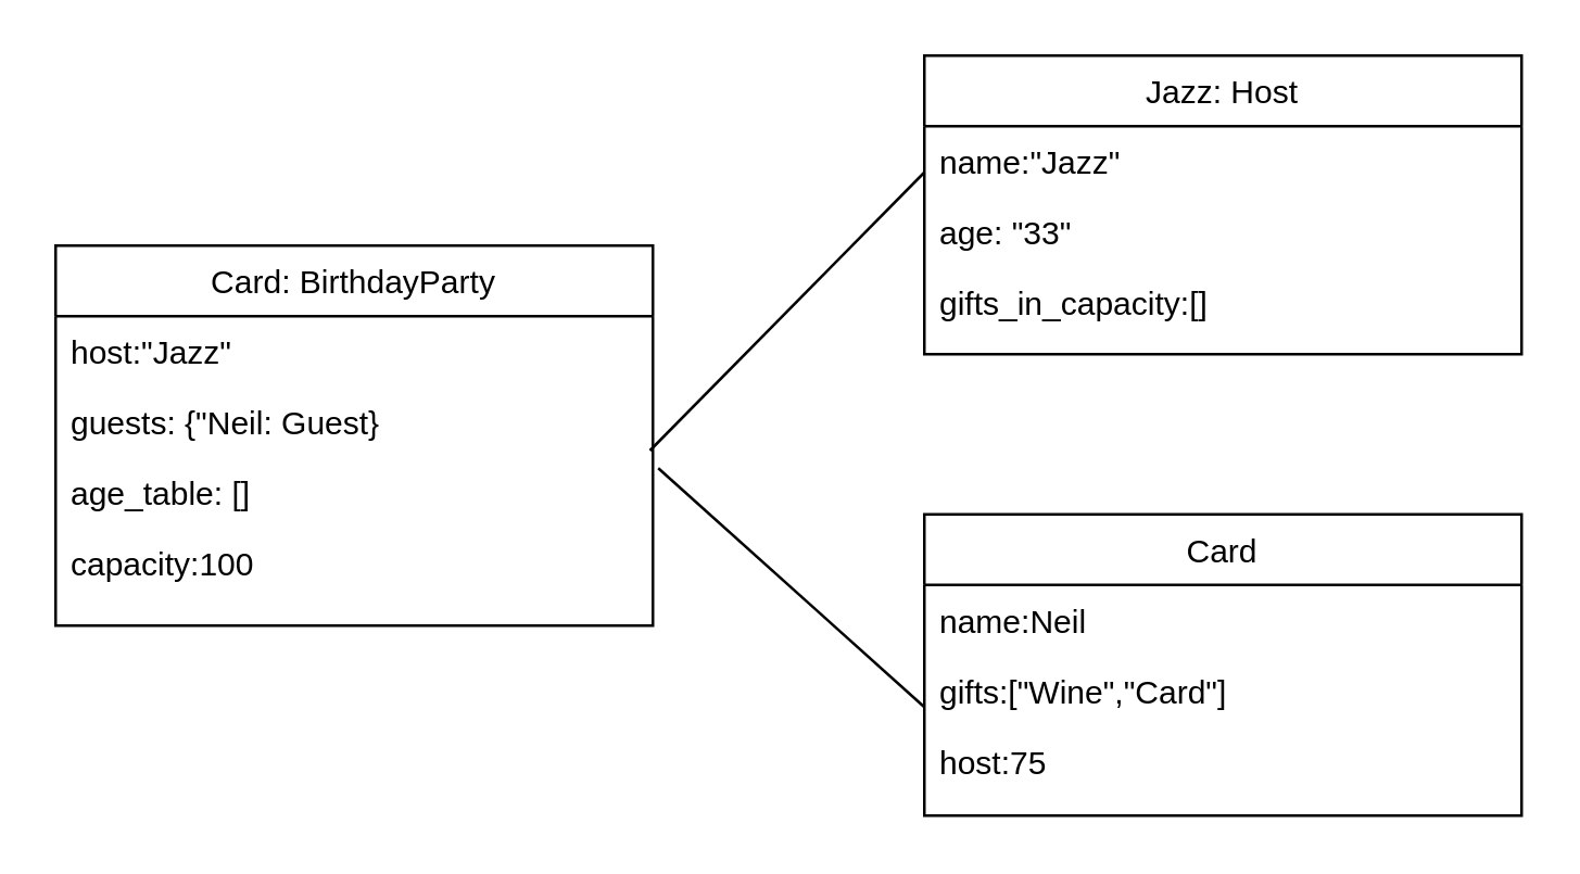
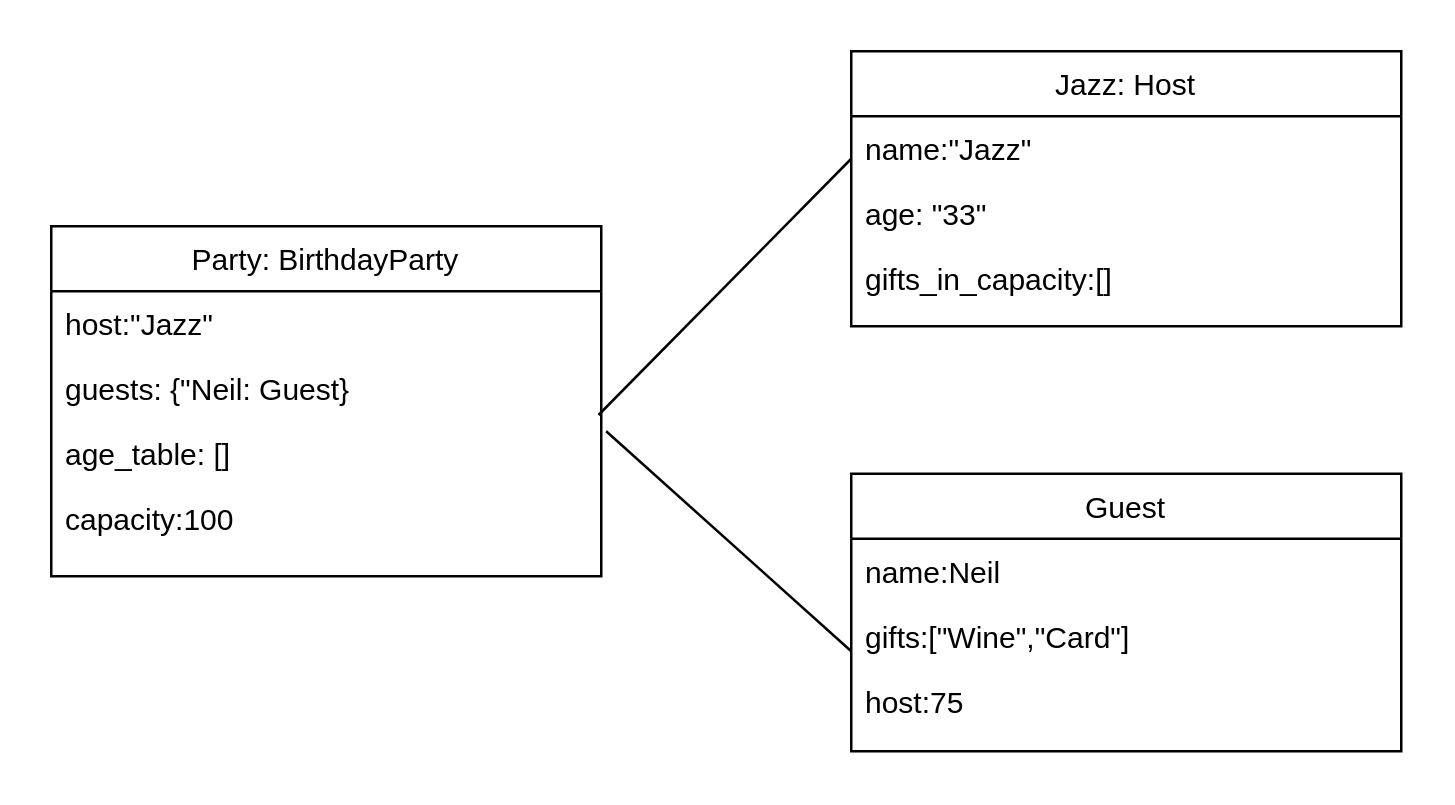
- <mxCell id="2" value="Card: BirthdayParty" style="swimlane;fontStyle=0;align=center;verticalAlign=top;childLayout=stackLayout;horizontal=1;startSize=26;horizontalStack=0;resizeParent=1;resizeLast=0;collapsible=1;marginBottom=0;rounded=0;shadow=0;strokeWidth=1;" vertex="1" parent="1"><mxGeometry x="20" y="90" width="220" height="140" as="geometry"><mxRectangle x="550" y="140" width="160" height="26" as="alternateBounds" /></mxGeometry></mxCell>
+ <mxCell id="2" value="Party: BirthdayParty" style="swimlane;fontStyle=0;align=center;verticalAlign=top;childLayout=stackLayout;horizontal=1;startSize=26;horizontalStack=0;resizeParent=1;resizeLast=0;collapsible=1;marginBottom=0;rounded=0;shadow=0;strokeWidth=1;" vertex="1" parent="1"><mxGeometry x="20" y="90" width="220" height="140" as="geometry"><mxRectangle x="550" y="140" width="160" height="26" as="alternateBounds" /></mxGeometry></mxCell>
- <mxCell id="11" value="Card" style="swimlane;fontStyle=0;align=center;verticalAlign=top;childLayout=stackLayout;horizontal=1;startSize=26;horizontalStack=0;resizeParent=1;resizeLast=0;collapsible=1;marginBottom=0;rounded=0;shadow=0;strokeWidth=1;" vertex="1" parent="1"><mxGeometry x="340" y="189" width="220" height="111" as="geometry"><mxRectangle x="550" y="140" width="160" height="26" as="alternateBounds" /></mxGeometry></mxCell>
+ <mxCell id="11" value="Guest" style="swimlane;fontStyle=0;align=center;verticalAlign=top;childLayout=stackLayout;horizontal=1;startSize=26;horizontalStack=0;resizeParent=1;resizeLast=0;collapsible=1;marginBottom=0;rounded=0;shadow=0;strokeWidth=1;" vertex="1" parent="1"><mxGeometry x="340" y="189" width="220" height="111" as="geometry"><mxRectangle x="550" y="140" width="160" height="26" as="alternateBounds" /></mxGeometry></mxCell>
